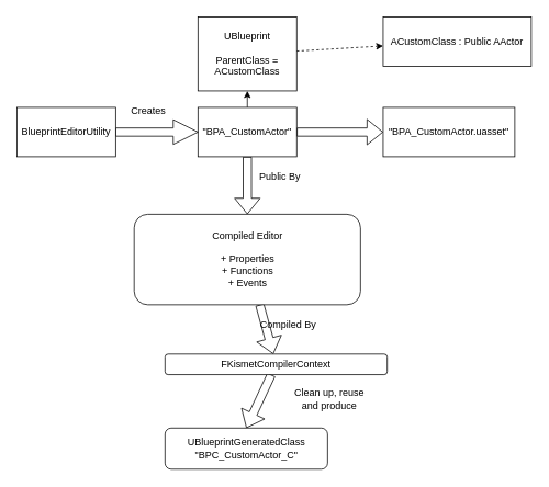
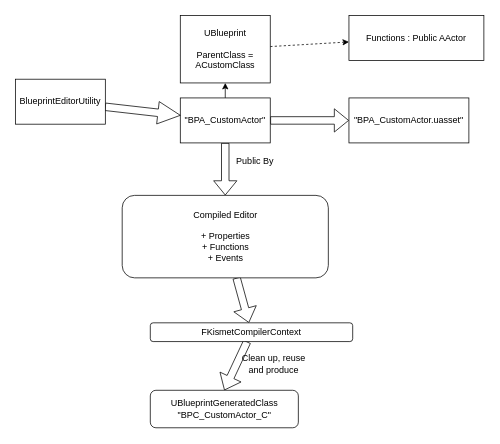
- <mxCell id="11" value="ACustomClass : Public AActor" style="rounded=0;whiteSpace=wrap;html=1;" vertex="1" parent="1"><mxGeometry x="465" y="20" width="180" height="60" as="geometry" /></mxCell>
+ <mxCell id="11" value="Functions : Public AActor" style="rounded=0;whiteSpace=wrap;html=1;" vertex="1" parent="1"><mxGeometry x="465" y="20" width="180" height="60" as="geometry" /></mxCell>
- <mxCell id="8" value="Creates" style="text;html=1;strokeColor=none;fillColor=none;align=center;verticalAlign=middle;whiteSpace=wrap;rounded=0;" vertex="1" parent="1"><mxGeometry x="150" y="120" width="60" height="30" as="geometry" /></mxCell>
- <mxCell id="7" value="BlueprintEditorUtility" style="rounded=0;whiteSpace=wrap;html=1;" vertex="1" parent="1"><mxGeometry x="20" y="130" width="120" height="60" as="geometry" /></mxCell>
+ <mxCell id="7" value="BlueprintEditorUtility" style="rounded=0;whiteSpace=wrap;html=1;" vertex="1" parent="1"><mxGeometry x="20" y="105" width="120" height="60" as="geometry" /></mxCell>
- <mxCell id="18" value="Compiled By" style="text;html=1;strokeColor=none;fillColor=none;align=center;verticalAlign=middle;whiteSpace=wrap;rounded=0;" vertex="1" parent="1"><mxGeometry x="310" y="380" width="80" height="30" as="geometry" /></mxCell>
- <mxCell id="20" value="Clean up, reuse and produce" style="text;html=1;strokeColor=none;fillColor=none;align=center;verticalAlign=middle;whiteSpace=wrap;rounded=0;" vertex="1" parent="1"><mxGeometry x="345" y="470" width="110" height="30" as="geometry" /></mxCell>
+ <mxCell id="20" value="Clean up, reuse and produce" style="text;html=1;strokeColor=none;fillColor=none;align=center;verticalAlign=middle;whiteSpace=wrap;rounded=0;" vertex="1" parent="1"><mxGeometry x="310" y="470" width="110" height="30" as="geometry" /></mxCell>
